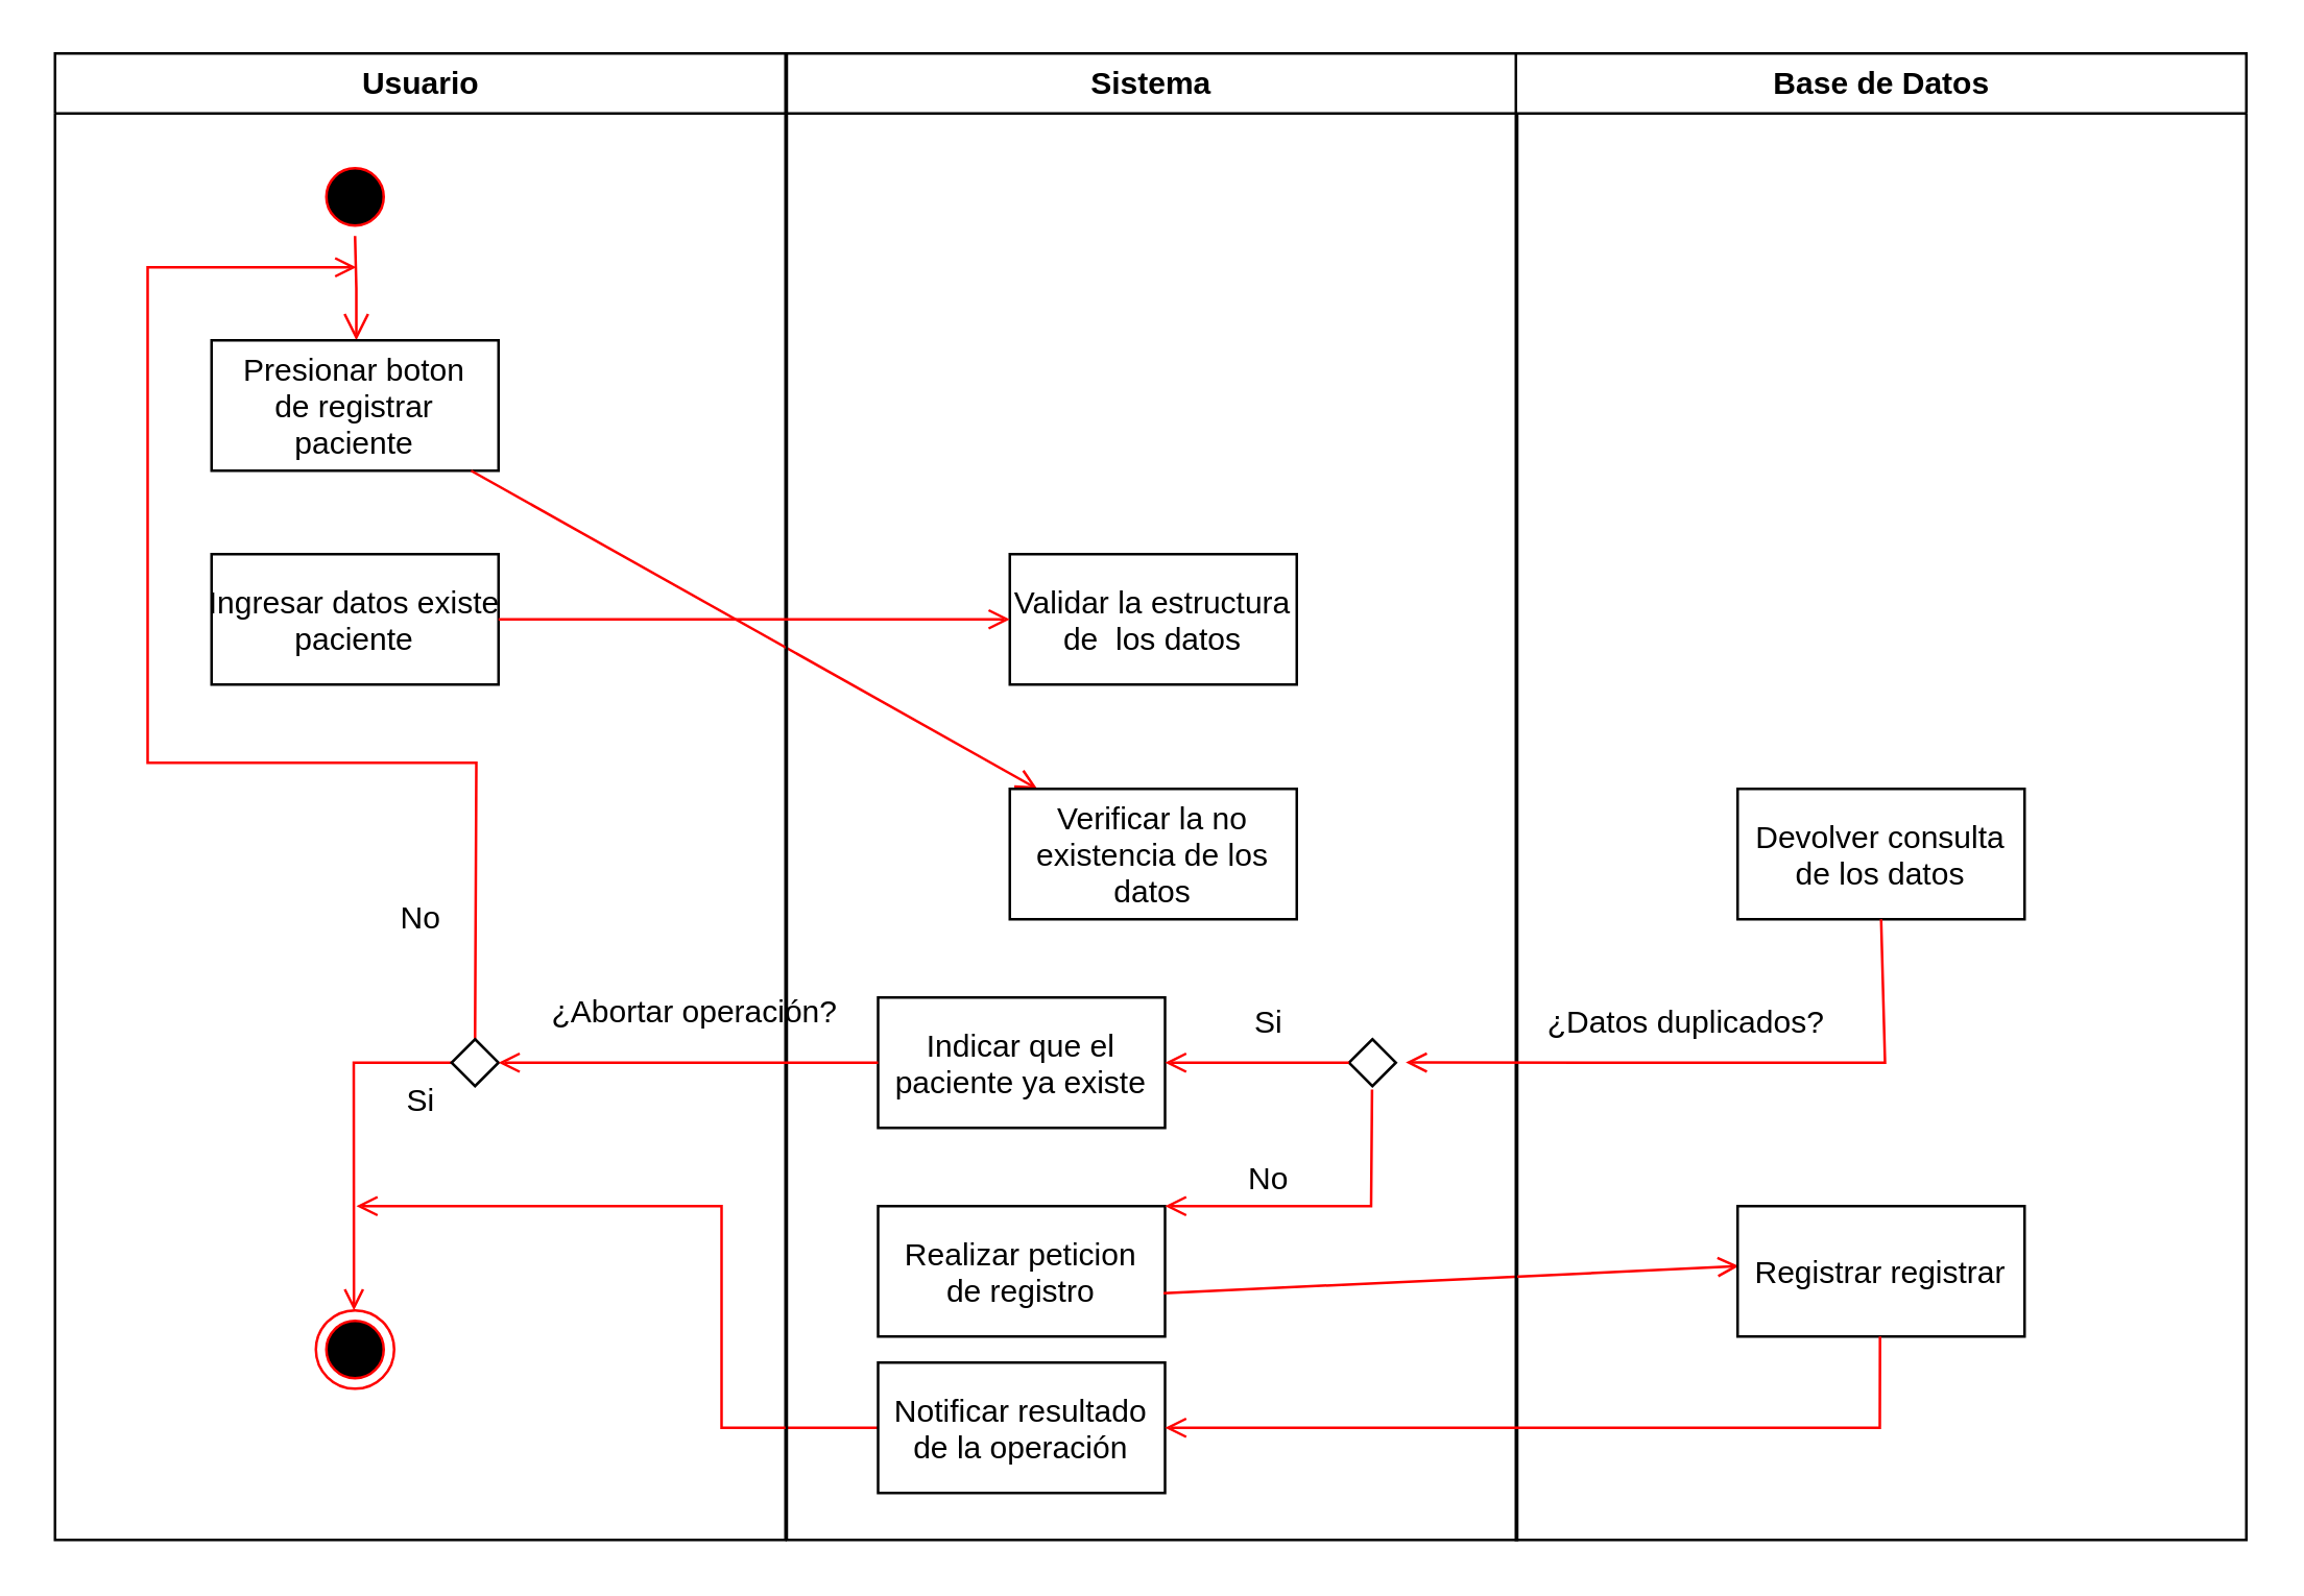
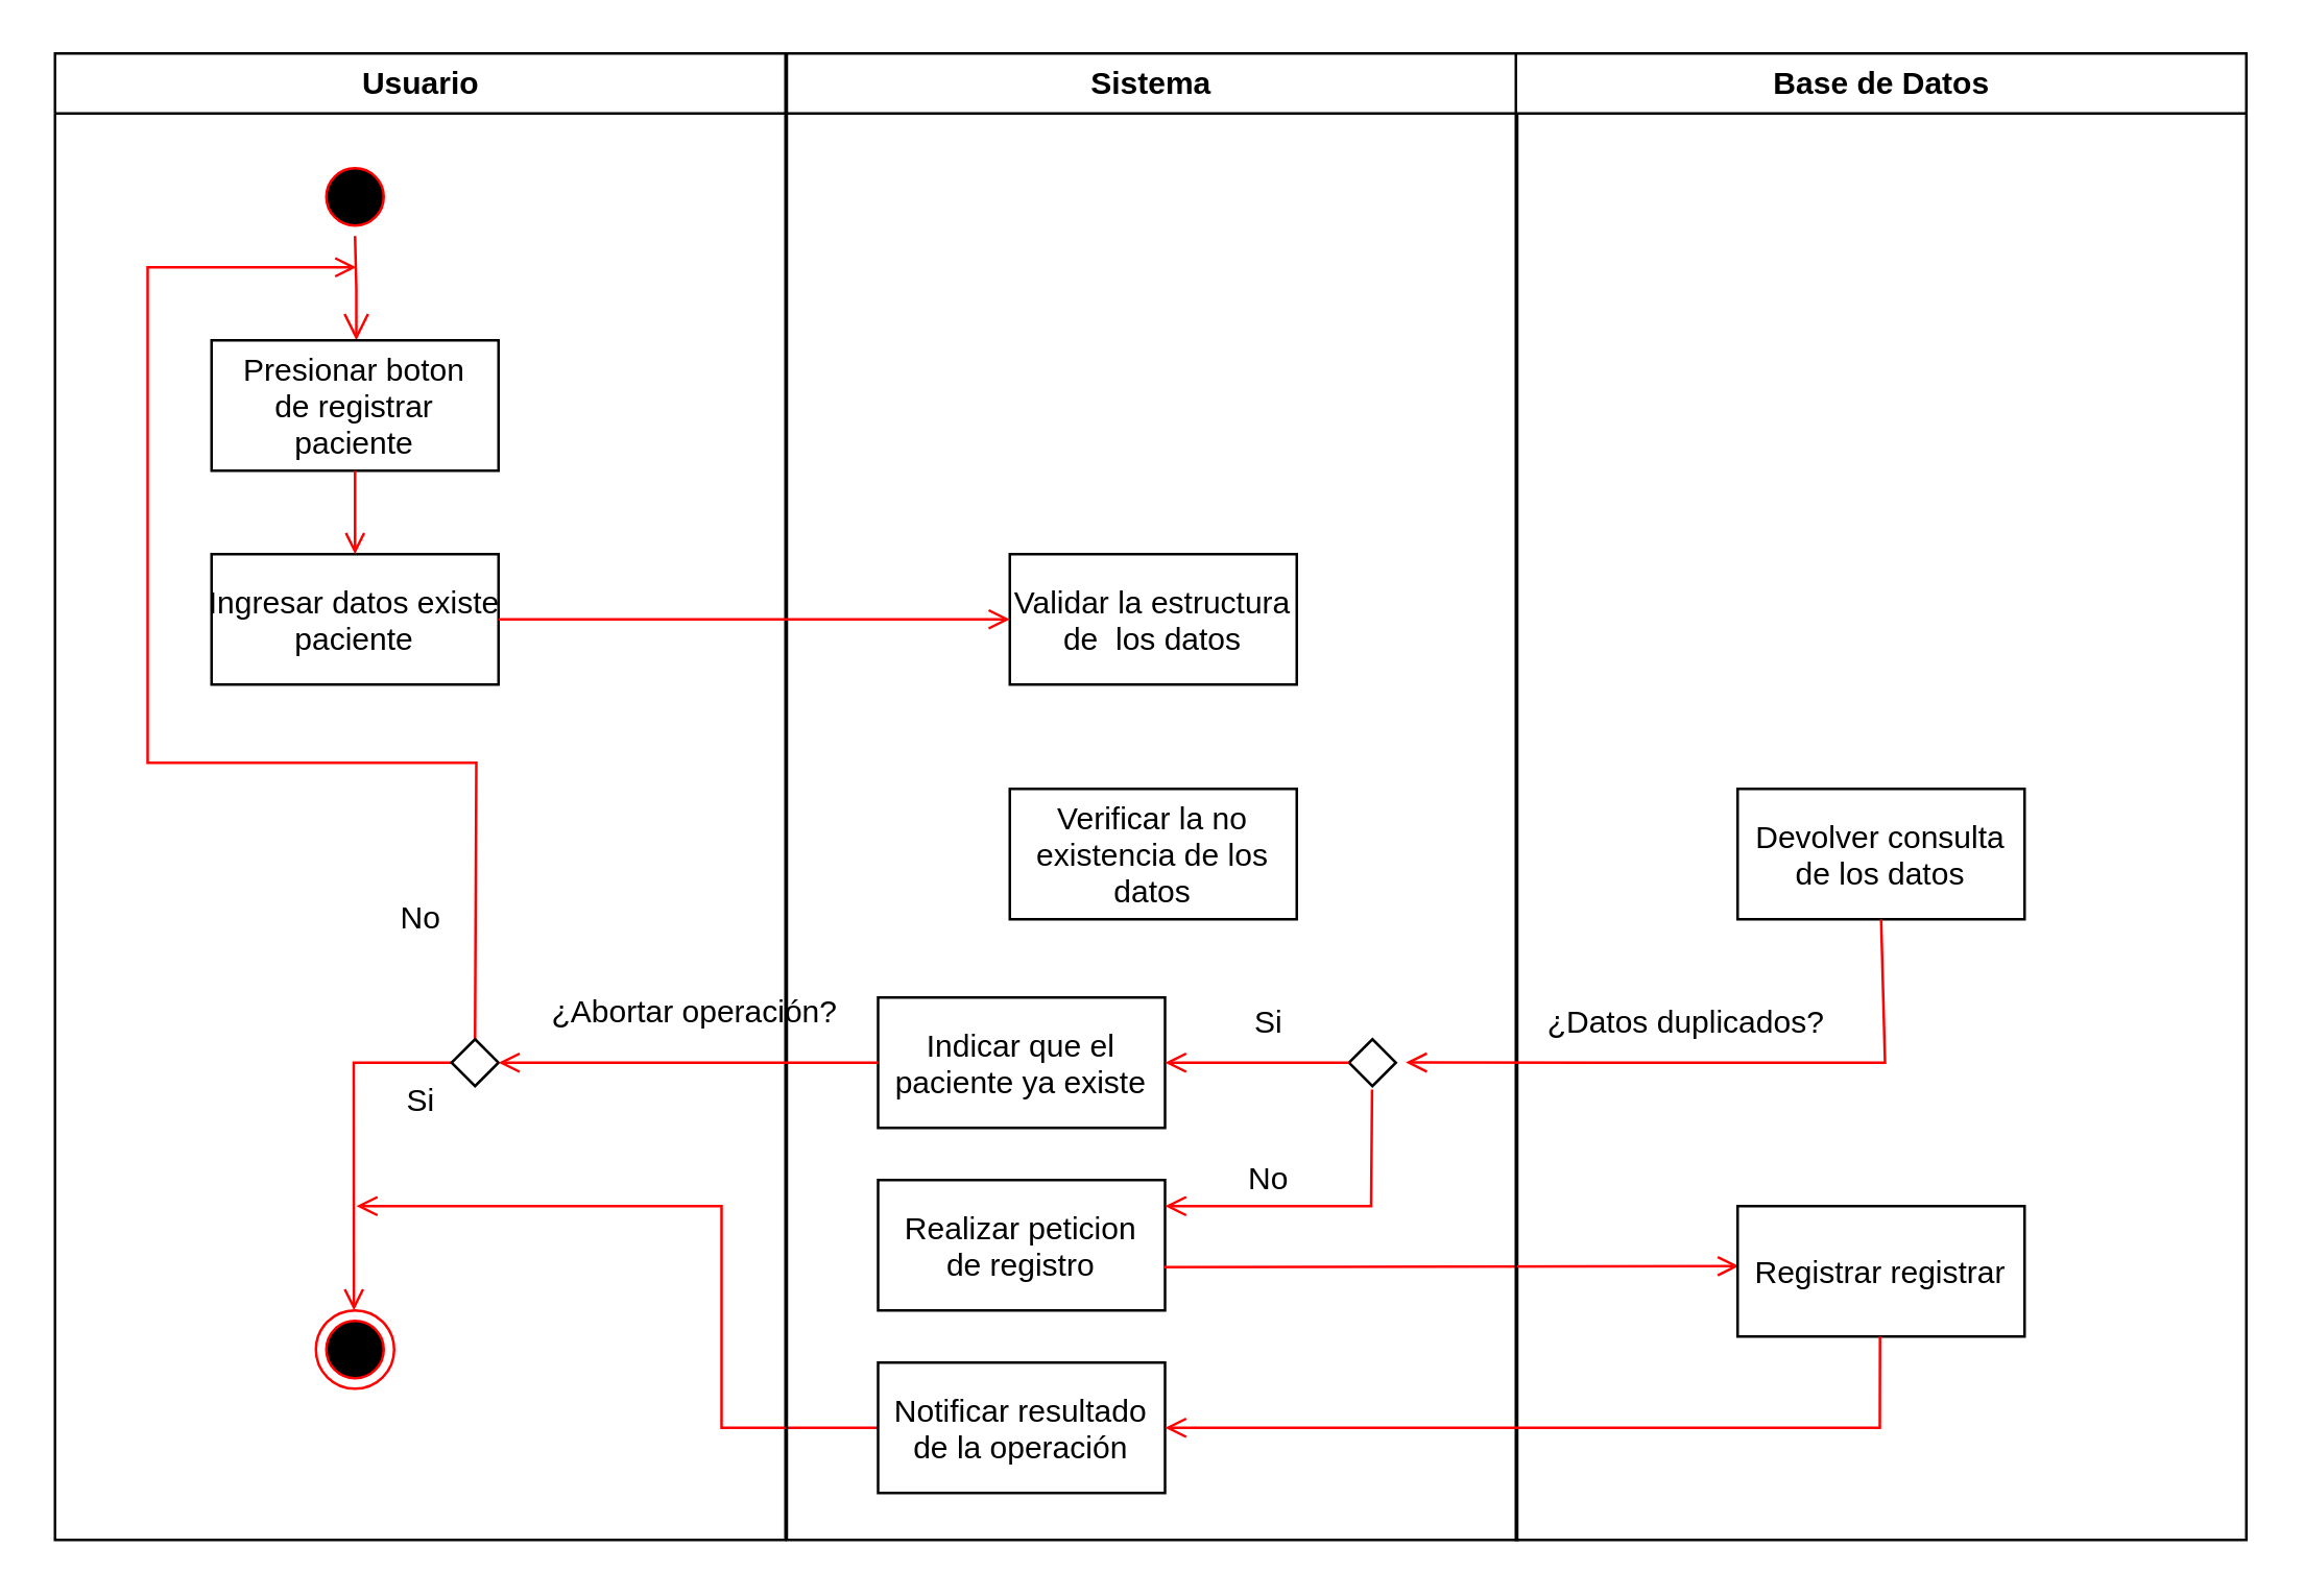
- <mxCell id="7" value="" style="endArrow=open;strokeColor=#FF0000;endFill=1;rounded=0;" parent="2" source="5" target="16" edge="1"><mxGeometry relative="1" as="geometry" /></mxCell>
+ <mxCell id="7" value="" style="endArrow=open;strokeColor=#FF0000;endFill=1;rounded=0" parent="2" source="5" target="6" edge="1"><mxGeometry relative="1" as="geometry" /></mxCell>
- <mxCell id="21" value="Realizar peticion&#10;de registro" style="" vertex="1" parent="14"><mxGeometry x="35" y="442" width="110" height="50" as="geometry" /></mxCell>
+ <mxCell id="21" value="Realizar peticion&#10;de registro" style="" vertex="1" parent="14"><mxGeometry x="35" y="432" width="110" height="50" as="geometry" /></mxCell>
